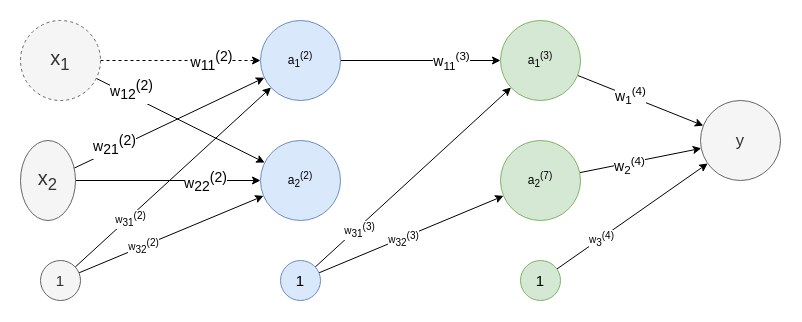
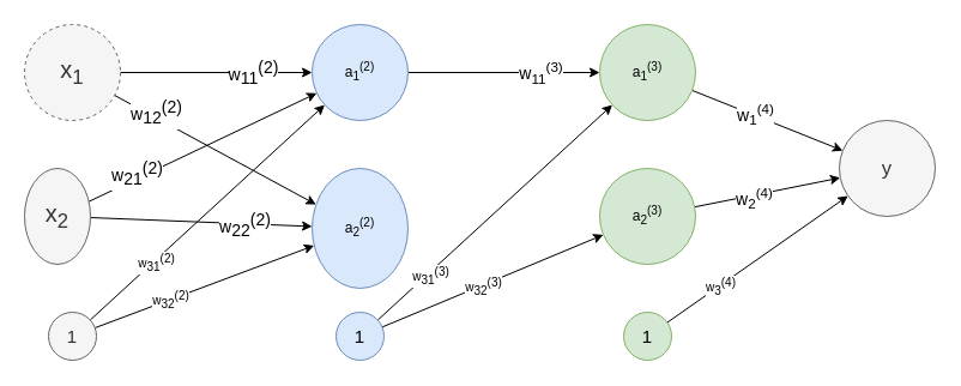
- <mxCell id="2" style="edgeStyle=orthogonalEdgeStyle;rounded=0;orthogonalLoop=1;jettySize=auto;html=1;fontSize=20;dashed=1;" edge="1" parent="1" source="6" target="14"><mxGeometry relative="1" as="geometry" /></mxCell>
+ <mxCell id="2" style="edgeStyle=orthogonalEdgeStyle;rounded=0;orthogonalLoop=1;jettySize=auto;html=1;fontSize=20;" edge="1" parent="1" source="6" target="14"><mxGeometry relative="1" as="geometry" /></mxCell>
- <mxCell id="15" value="a&lt;sub&gt;2&lt;/sub&gt;&lt;sup&gt;(2)&lt;/sup&gt;" style="ellipse;whiteSpace=wrap;html=1;fillColor=#dae8fc;strokeColor=#6c8ebf;" vertex="1" parent="1"><mxGeometry x="260" y="140" width="80" height="80" as="geometry" /></mxCell>
+ <mxCell id="15" value="a&lt;sub&gt;2&lt;/sub&gt;&lt;sup&gt;(2)&lt;/sup&gt;" style="ellipse;whiteSpace=wrap;html=1;fillColor=#dae8fc;strokeColor=#6c8ebf;" vertex="1" parent="1"><mxGeometry x="260" y="140" width="80" height="100" as="geometry" /></mxCell>
- <mxCell id="21" value="a&lt;sub&gt;2&lt;/sub&gt;&lt;sup&gt;(7)&lt;/sup&gt;" style="ellipse;whiteSpace=wrap;html=1;fillColor=#d5e8d4;strokeColor=#82b366;" vertex="1" parent="1"><mxGeometry x="500" y="140" width="80" height="80" as="geometry" /></mxCell>
+ <mxCell id="21" value="a&lt;sub&gt;2&lt;/sub&gt;&lt;sup&gt;(3)&lt;/sup&gt;" style="ellipse;whiteSpace=wrap;html=1;fillColor=#d5e8d4;strokeColor=#82b366;" vertex="1" parent="1"><mxGeometry x="500" y="140" width="80" height="80" as="geometry" /></mxCell>
